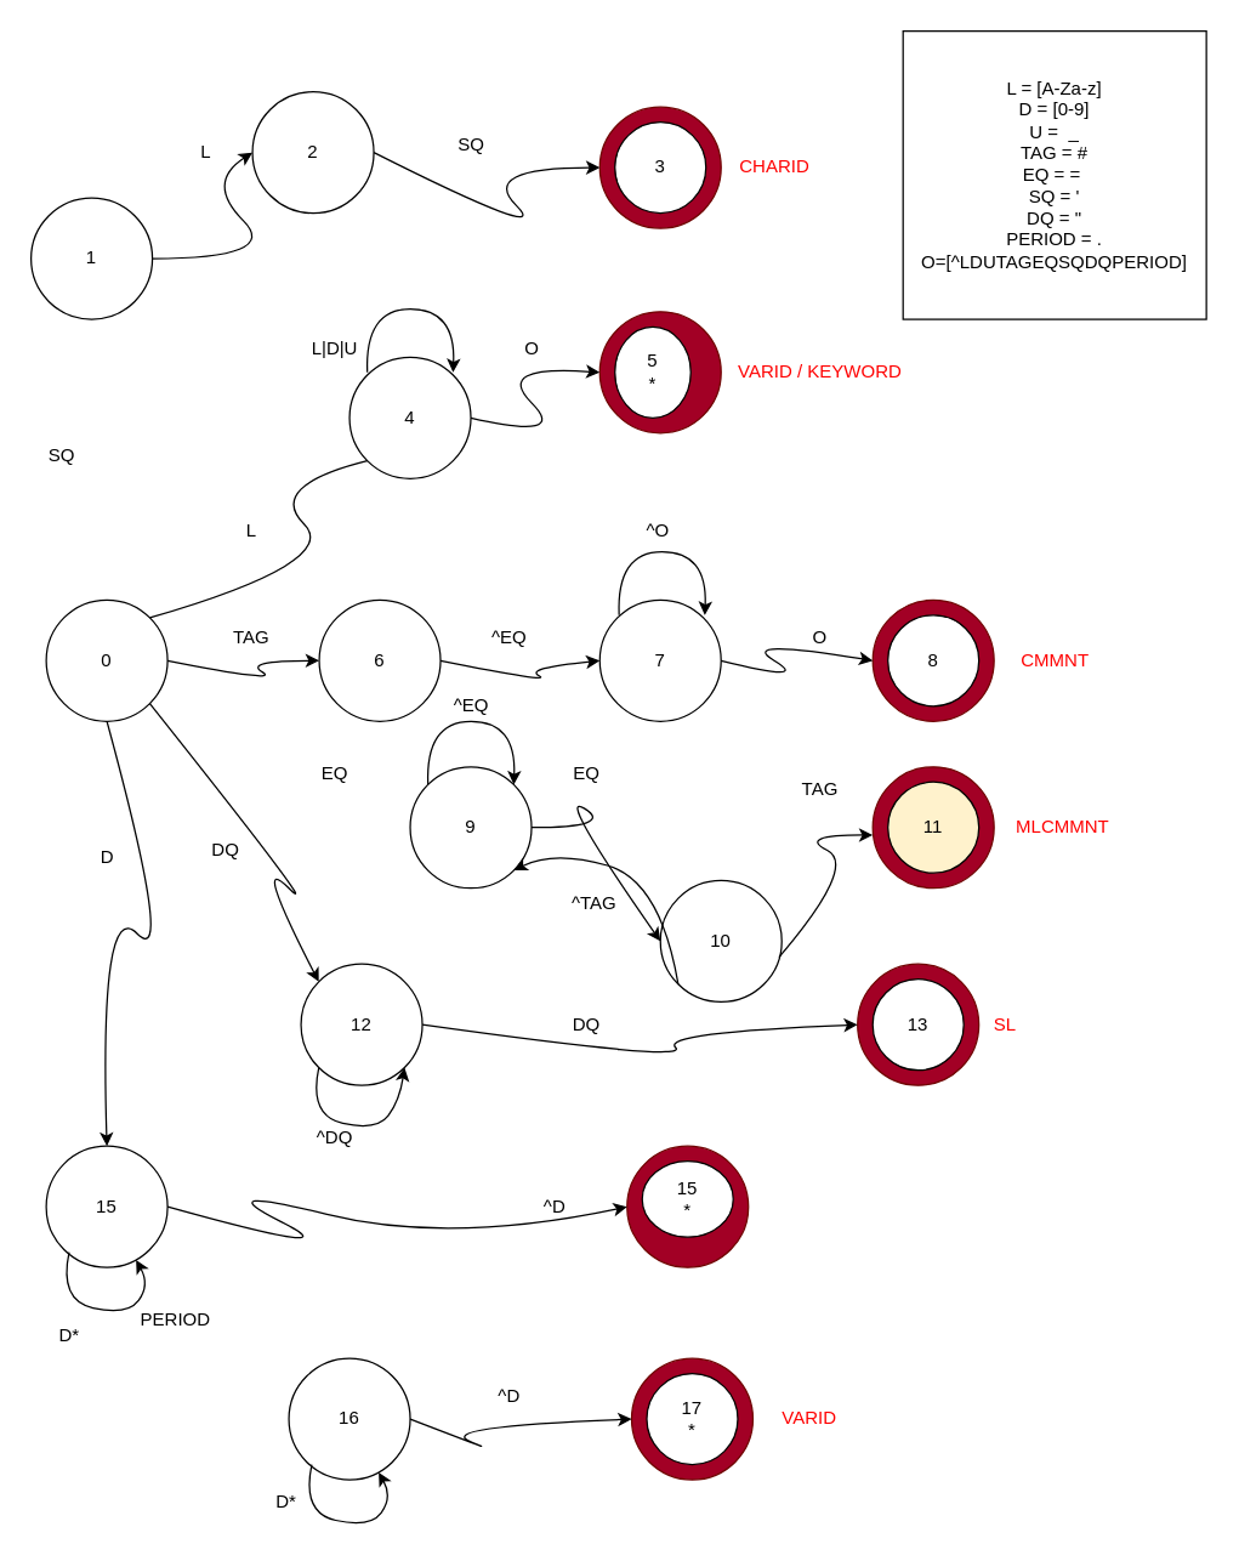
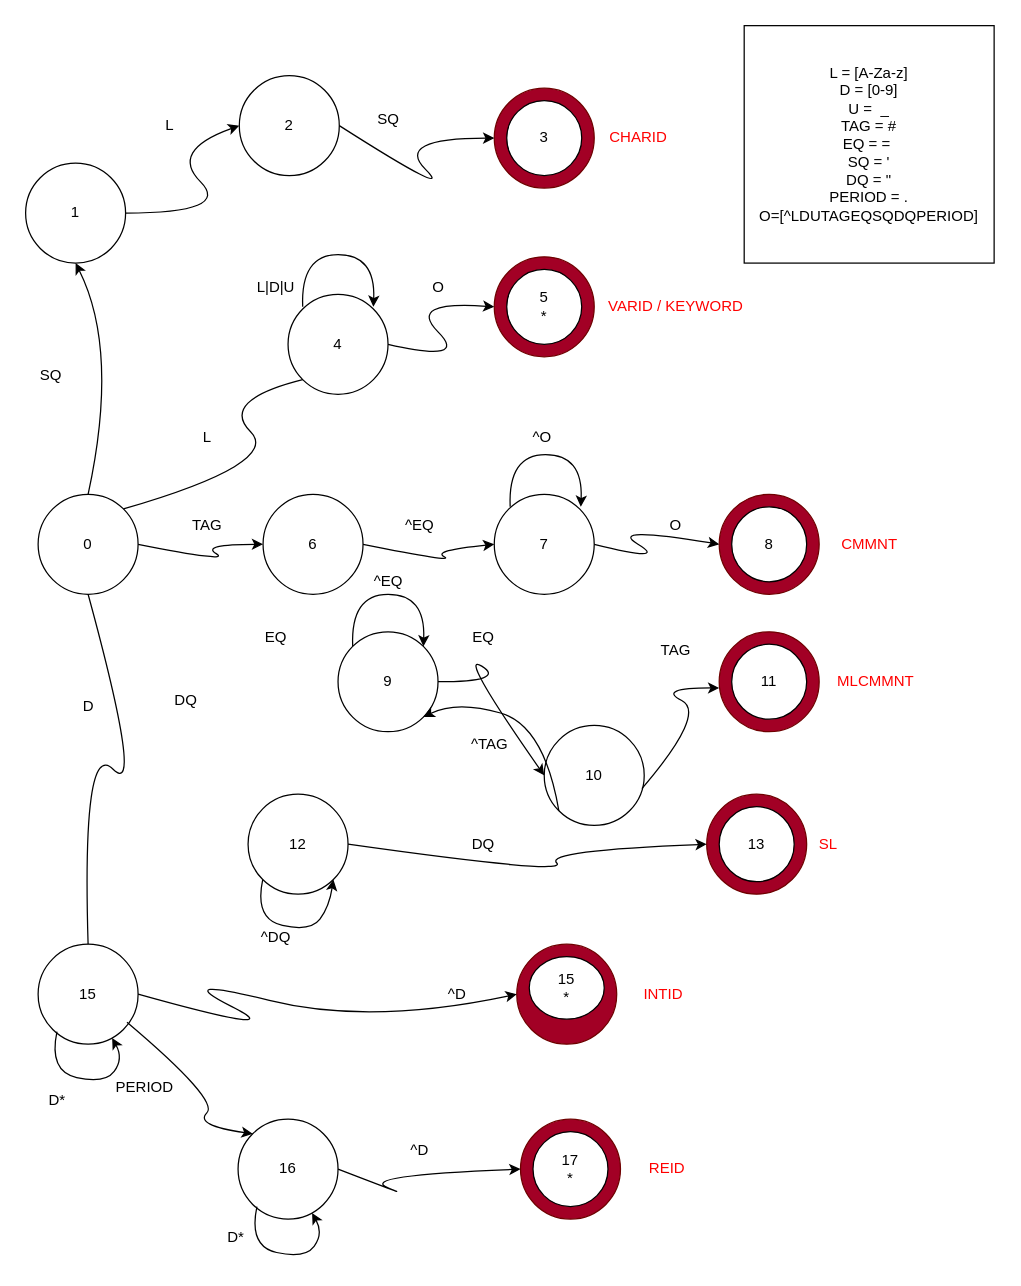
- <mxCell id="65" value="2" style="ellipse;whiteSpace=wrap;html=1;aspect=fixed;" parent="1" vertex="1"><mxGeometry x="166" y="60" width="80" height="80" as="geometry" /></mxCell>
+ <mxCell id="65" value="2" style="ellipse;whiteSpace=wrap;html=1;aspect=fixed;" parent="1" vertex="1"><mxGeometry x="191" y="60" width="80" height="80" as="geometry" /></mxCell>
- <mxCell id="5" value="5&lt;br&gt;*" style="ellipse;whiteSpace=wrap;html=1;aspect=fixed;" parent="1" vertex="1"><mxGeometry x="405" y="215" width="50" height="60" as="geometry" /></mxCell>
+ <mxCell id="5" value="5&lt;br&gt;*" style="ellipse;whiteSpace=wrap;html=1;aspect=fixed;" parent="1" vertex="1"><mxGeometry x="405" y="215" width="60" height="60" as="geometry" /></mxCell>
+ <mxCell id="76" value="" style="curved=1;endArrow=classic;html=1;rounded=0;fontColor=#FFFFFF;entryX=0.5;entryY=1;entryDx=0;entryDy=0;exitX=0.5;exitY=0;exitDx=0;exitDy=0;" parent="1" source="2" target="48" edge="1"><mxGeometry width="50" height="50" relative="1" as="geometry"><mxPoint x="95" y="330" as="sourcePoint" /><mxPoint x="145" y="280" as="targetPoint" /><Array as="points"><mxPoint x="95" y="280" /></Array></mxGeometry></mxCell>
- <mxCell id="21" value="11" style="ellipse;whiteSpace=wrap;html=1;aspect=fixed;fillColor=#fff2cc;" parent="1" vertex="1"><mxGeometry x="585" y="515" width="60" height="60" as="geometry" /></mxCell>
+ <mxCell id="21" value="11" style="ellipse;whiteSpace=wrap;html=1;aspect=fixed;" parent="1" vertex="1"><mxGeometry x="585" y="515" width="60" height="60" as="geometry" /></mxCell>
- <mxCell id="77" value="" style="curved=1;endArrow=classic;html=1;rounded=0;fontColor=#FFFFFF;exitX=1;exitY=1;exitDx=0;exitDy=0;entryX=0;entryY=0;entryDx=0;entryDy=0;" parent="1" source="2" target="26" edge="1"><mxGeometry width="50" height="50" relative="1" as="geometry"><mxPoint x="165" y="610" as="sourcePoint" /><mxPoint x="215" y="560" as="targetPoint" /><Array as="points"><mxPoint x="215" y="610" /><mxPoint x="165" y="560" /></Array></mxGeometry></mxCell>
- <mxCell id="78" value="" style="curved=1;endArrow=classic;html=1;rounded=0;fontColor=#FFFFFF;exitX=0.5;exitY=1;exitDx=0;exitDy=0;entryX=0.5;entryY=0;entryDx=0;entryDy=0;" parent="1" source="2" target="32" edge="1"><mxGeometry width="50" height="50" relative="1" as="geometry"><mxPoint x="65" y="640" as="sourcePoint" /><mxPoint x="115" y="590" as="targetPoint" /><Array as="points"><mxPoint x="115" y="640" /><mxPoint x="65" y="590" /></Array></mxGeometry></mxCell>
+ <mxCell id="78" value="" style="curved=1;endArrow=none;html=1;rounded=0;fontColor=#FFFFFF;exitX=0.5;exitY=1;exitDx=0;exitDy=0;entryX=0.5;entryY=0;entryDx=0;entryDy=0;" parent="1" source="2" target="32" edge="1"><mxGeometry width="50" height="50" relative="1" as="geometry"><mxPoint x="65" y="640" as="sourcePoint" /><mxPoint x="115" y="590" as="targetPoint" /><Array as="points"><mxPoint x="115" y="640" /><mxPoint x="65" y="590" /></Array></mxGeometry></mxCell>
+ <mxCell id="47" value="&lt;font color=&quot;#ff0000&quot;&gt;INTID&lt;/font&gt;" style="text;html=1;align=center;verticalAlign=middle;resizable=0;points=[];autosize=1;strokeColor=none;fillColor=none;" parent="1" vertex="1"><mxGeometry x="505" y="780" width="50" height="30" as="geometry" /></mxCell>
+ <mxCell id="71" value="" style="curved=1;endArrow=classic;html=1;rounded=0;fontColor=#FFFFFF;entryX=0;entryY=0;entryDx=0;entryDy=0;exitX=0.889;exitY=0.781;exitDx=0;exitDy=0;exitPerimeter=0;" parent="1" source="32" target="37" edge="1"><mxGeometry width="50" height="50" relative="1" as="geometry"><mxPoint x="85" y="970" as="sourcePoint" /><mxPoint x="135" y="920" as="targetPoint" /><Array as="points"><mxPoint x="175" y="880" /><mxPoint x="155" y="900" /></Array></mxGeometry></mxCell>
- <mxCell id="43" value="&lt;font color=&quot;#ff0000&quot;&gt;VARID&lt;/font&gt;" style="text;html=1;align=center;verticalAlign=middle;resizable=0;points=[];autosize=1;strokeColor=none;fillColor=none;" parent="1" vertex="1"><mxGeometry x="508" y="920" width="50" height="30" as="geometry" /></mxCell>
+ <mxCell id="43" value="&lt;font color=&quot;#ff0000&quot;&gt;REID&lt;/font&gt;" style="text;html=1;align=center;verticalAlign=middle;resizable=0;points=[];autosize=1;strokeColor=none;fillColor=none;" parent="1" vertex="1"><mxGeometry x="508" y="920" width="50" height="30" as="geometry" /></mxCell>
